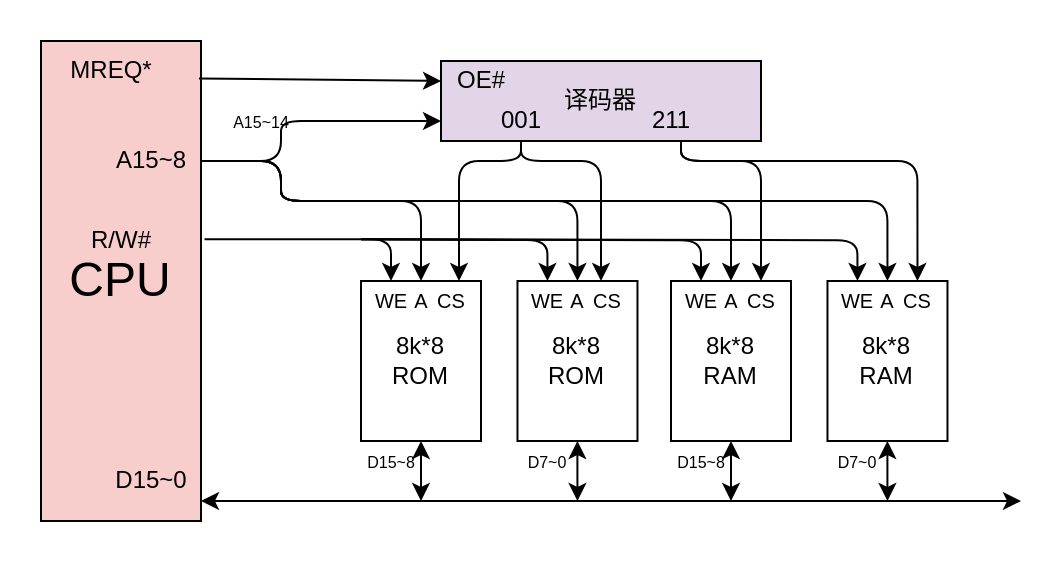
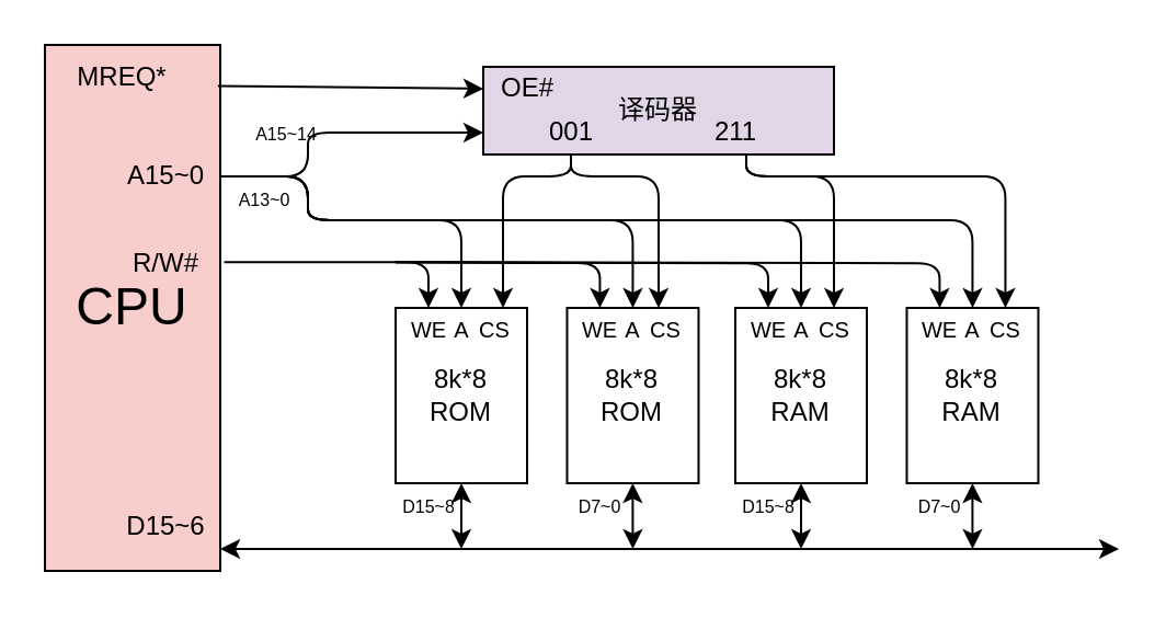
- <mxCell id="7" value="A15~8" style="text;html=1;align=center;verticalAlign=middle;resizable=0;points=[];autosize=1;strokeColor=none;fillColor=none;" vertex="1" parent="1"><mxGeometry x="50" y="70" width="50" height="20" as="geometry" /></mxCell>
+ <mxCell id="7" value="A15~0" style="text;html=1;align=center;verticalAlign=middle;resizable=0;points=[];autosize=1;strokeColor=none;fillColor=none;" vertex="1" parent="1"><mxGeometry x="50" y="70" width="50" height="20" as="geometry" /></mxCell>
+ <mxCell id="21" value="&lt;font style=&quot;font-size: 8px&quot;&gt;A13~0&lt;/font&gt;" style="text;html=1;align=center;verticalAlign=middle;resizable=0;points=[];autosize=1;strokeColor=none;fillColor=none;" vertex="1" parent="1"><mxGeometry x="100" y="80" width="40" height="20" as="geometry" /></mxCell>
- <mxCell id="9" value="R/W#" style="text;html=1;align=center;verticalAlign=middle;resizable=0;points=[];autosize=1;strokeColor=none;fillColor=none;" vertex="1" parent="1"><mxGeometry x="35" y="110" width="50" height="20" as="geometry" /></mxCell>
+ <mxCell id="9" value="R/W#" style="text;html=1;align=center;verticalAlign=middle;resizable=0;points=[];autosize=1;strokeColor=none;fillColor=none;" vertex="1" parent="1"><mxGeometry x="50" y="110" width="50" height="20" as="geometry" /></mxCell>
- <mxCell id="10" value="D15~0" style="text;html=1;align=center;verticalAlign=middle;resizable=0;points=[];autosize=1;strokeColor=none;fillColor=none;" vertex="1" parent="1"><mxGeometry x="50" y="230" width="50" height="20" as="geometry" /></mxCell>
+ <mxCell id="10" value="D15~6" style="text;html=1;align=center;verticalAlign=middle;resizable=0;points=[];autosize=1;strokeColor=none;fillColor=none;" vertex="1" parent="1"><mxGeometry x="50" y="230" width="50" height="20" as="geometry" /></mxCell>
